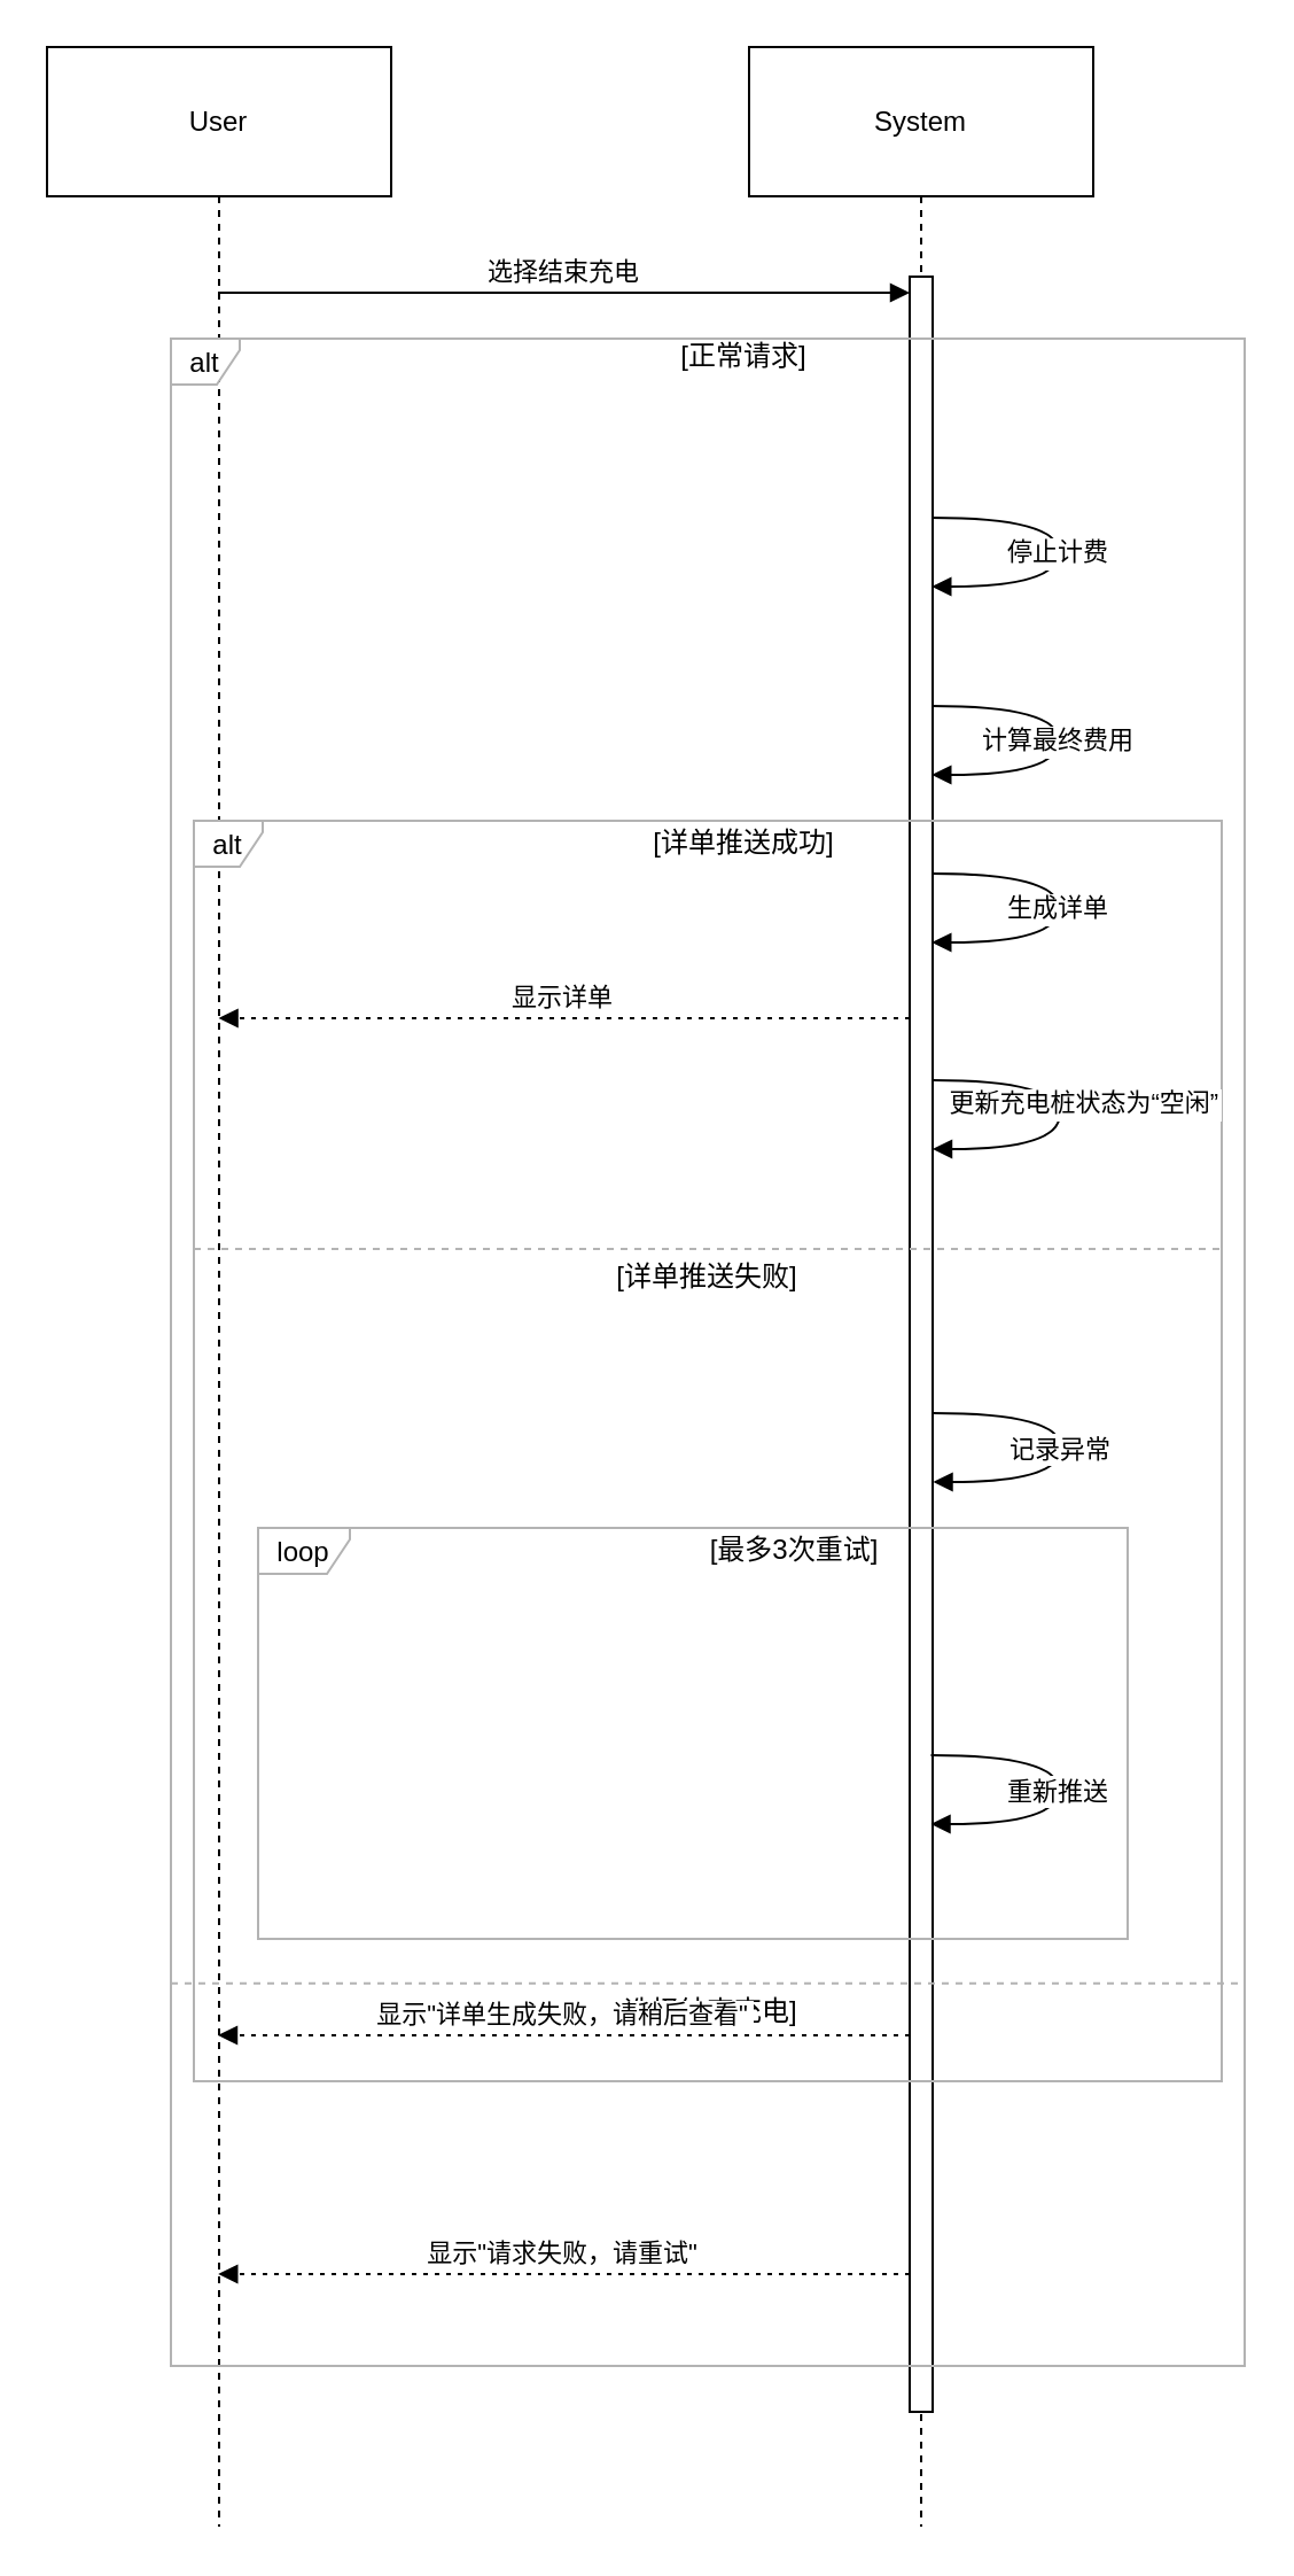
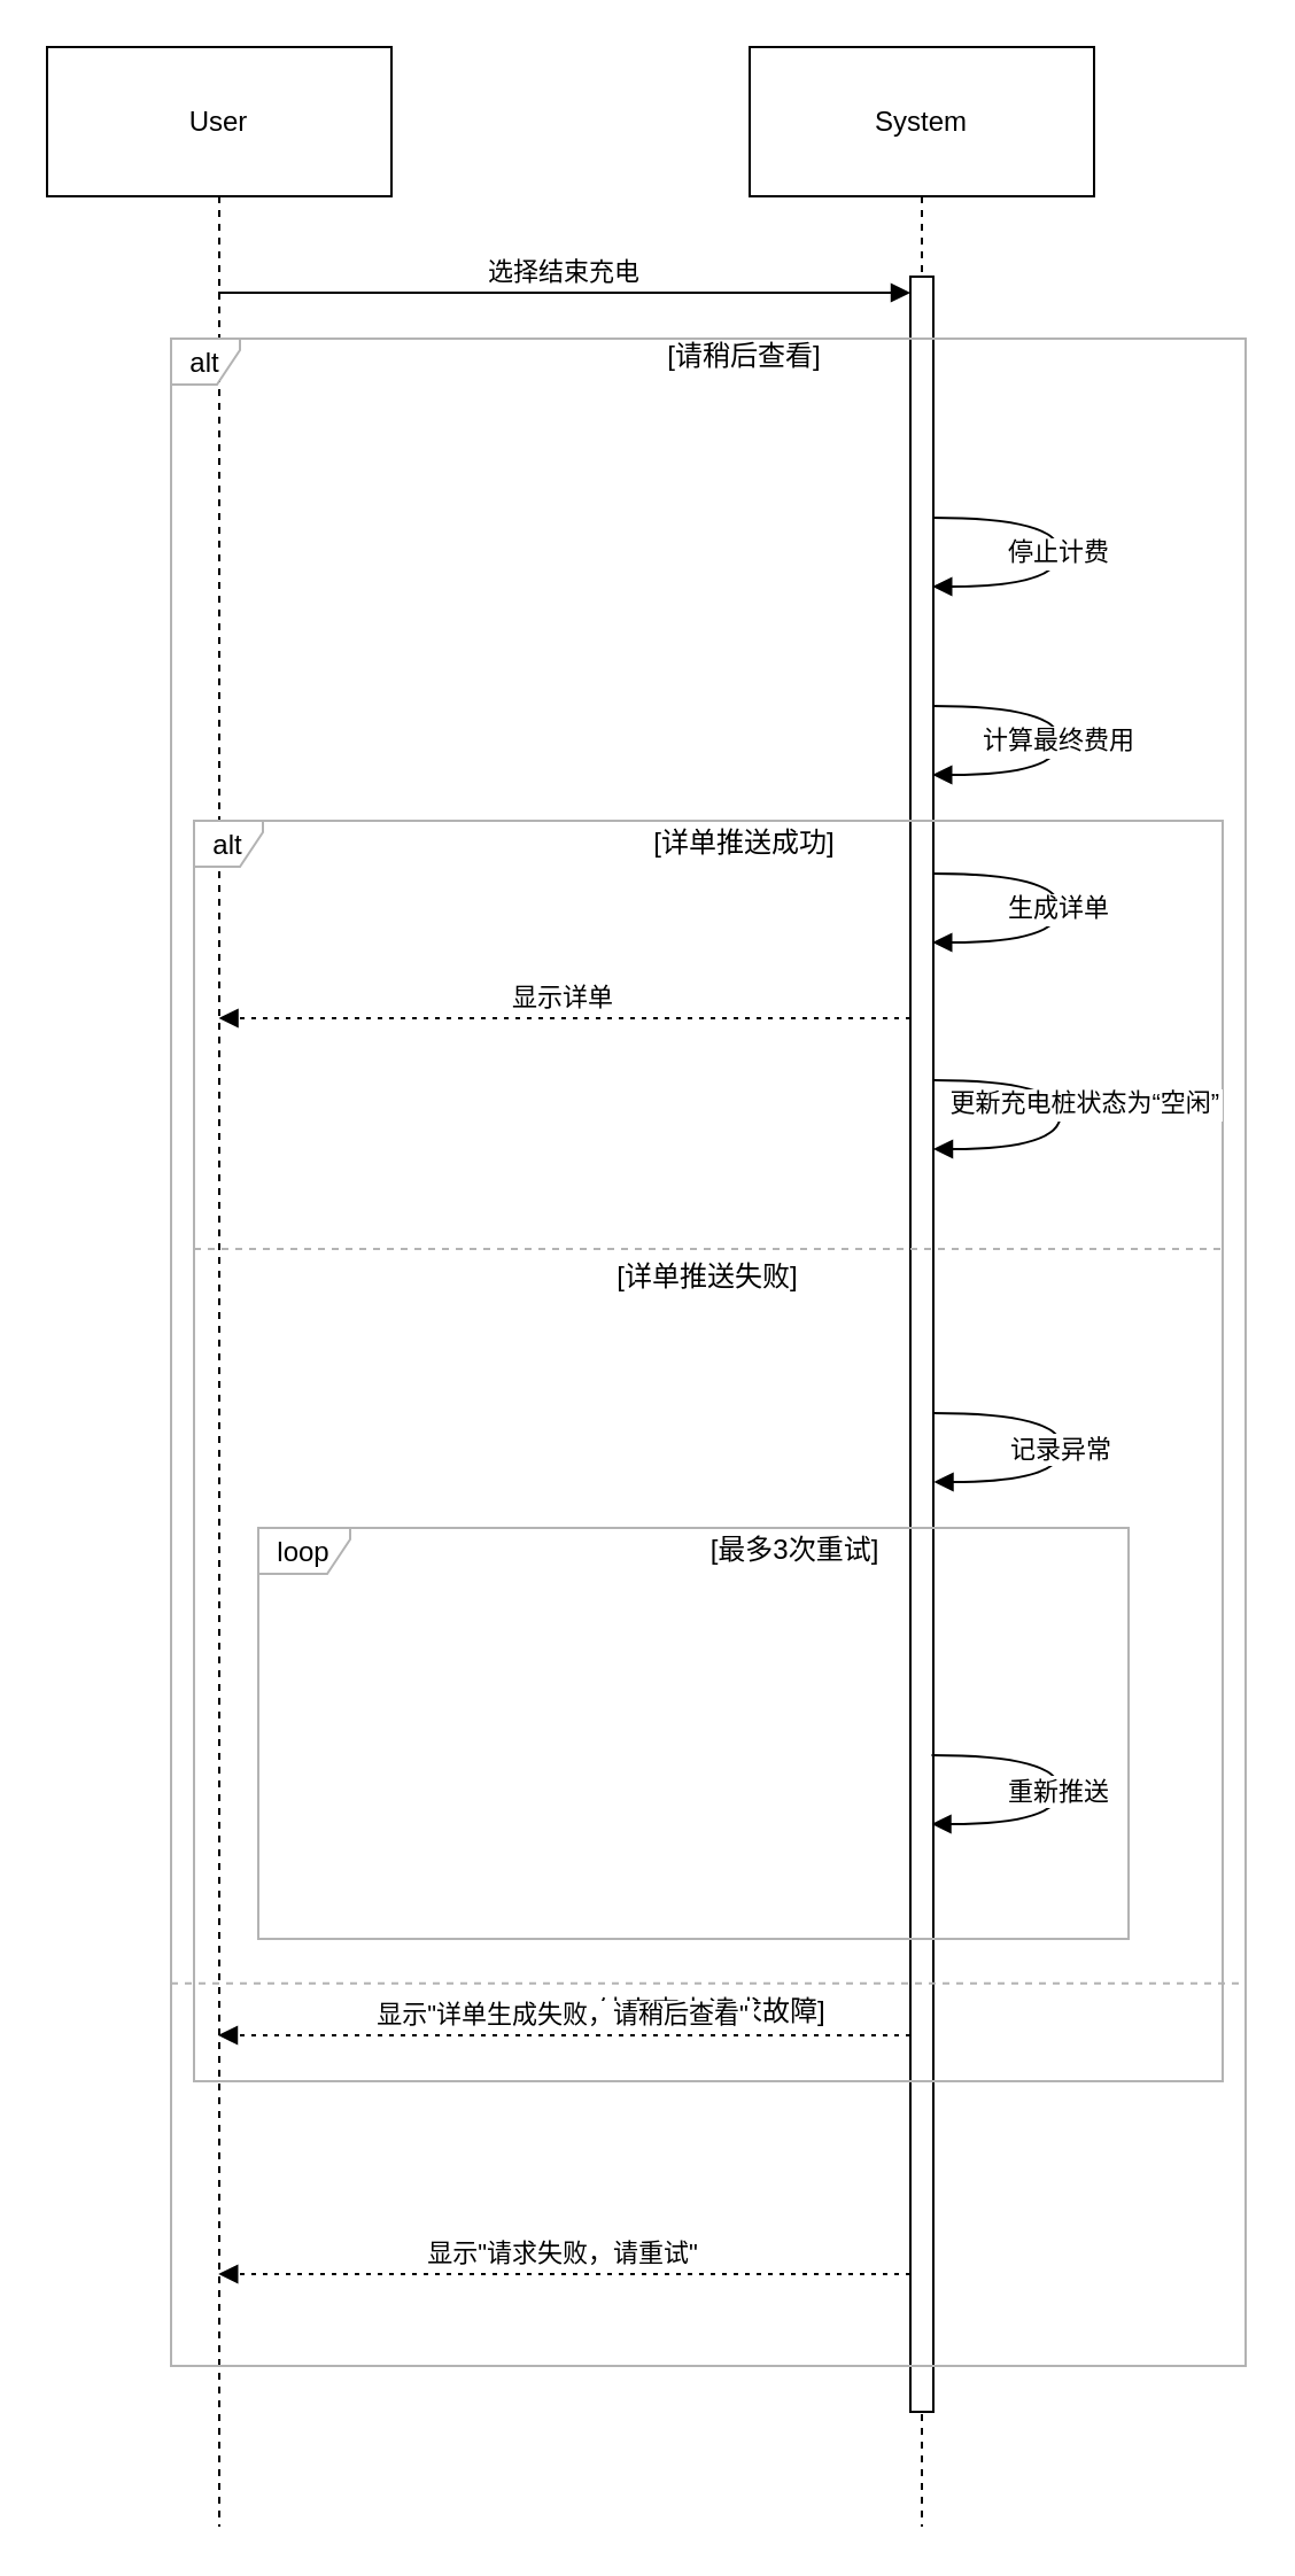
- <mxCell id="12" value="[正常请求]" style="text;strokeColor=none;fillColor=none;align=center;verticalAlign=middle;whiteSpace=wrap;" vertex="1" parent="11"><mxGeometry x="32.128" width="435.872" height="16.708" as="geometry" /></mxCell>
+ <mxCell id="12" value="[请稍后查看]" style="text;strokeColor=none;fillColor=none;align=center;verticalAlign=middle;whiteSpace=wrap;" vertex="1" parent="11"><mxGeometry x="32.128" width="435.872" height="16.708" as="geometry" /></mxCell>
- <mxCell id="13" value="[选择结束充电]" style="shape=line;dashed=1;whiteSpace=wrap;verticalAlign=top;labelPosition=center;verticalLabelPosition=middle;align=center;strokeColor=#B3B3B3;" vertex="1" parent="11"><mxGeometry y="715.088" width="468" height="2.506" as="geometry" /></mxCell>
+ <mxCell id="13" value="[结束充电请求故障]" style="shape=line;dashed=1;whiteSpace=wrap;verticalAlign=top;labelPosition=center;verticalLabelPosition=middle;align=center;strokeColor=#B3B3B3;" vertex="1" parent="11"><mxGeometry y="715.088" width="468" height="2.506" as="geometry" /></mxCell>
